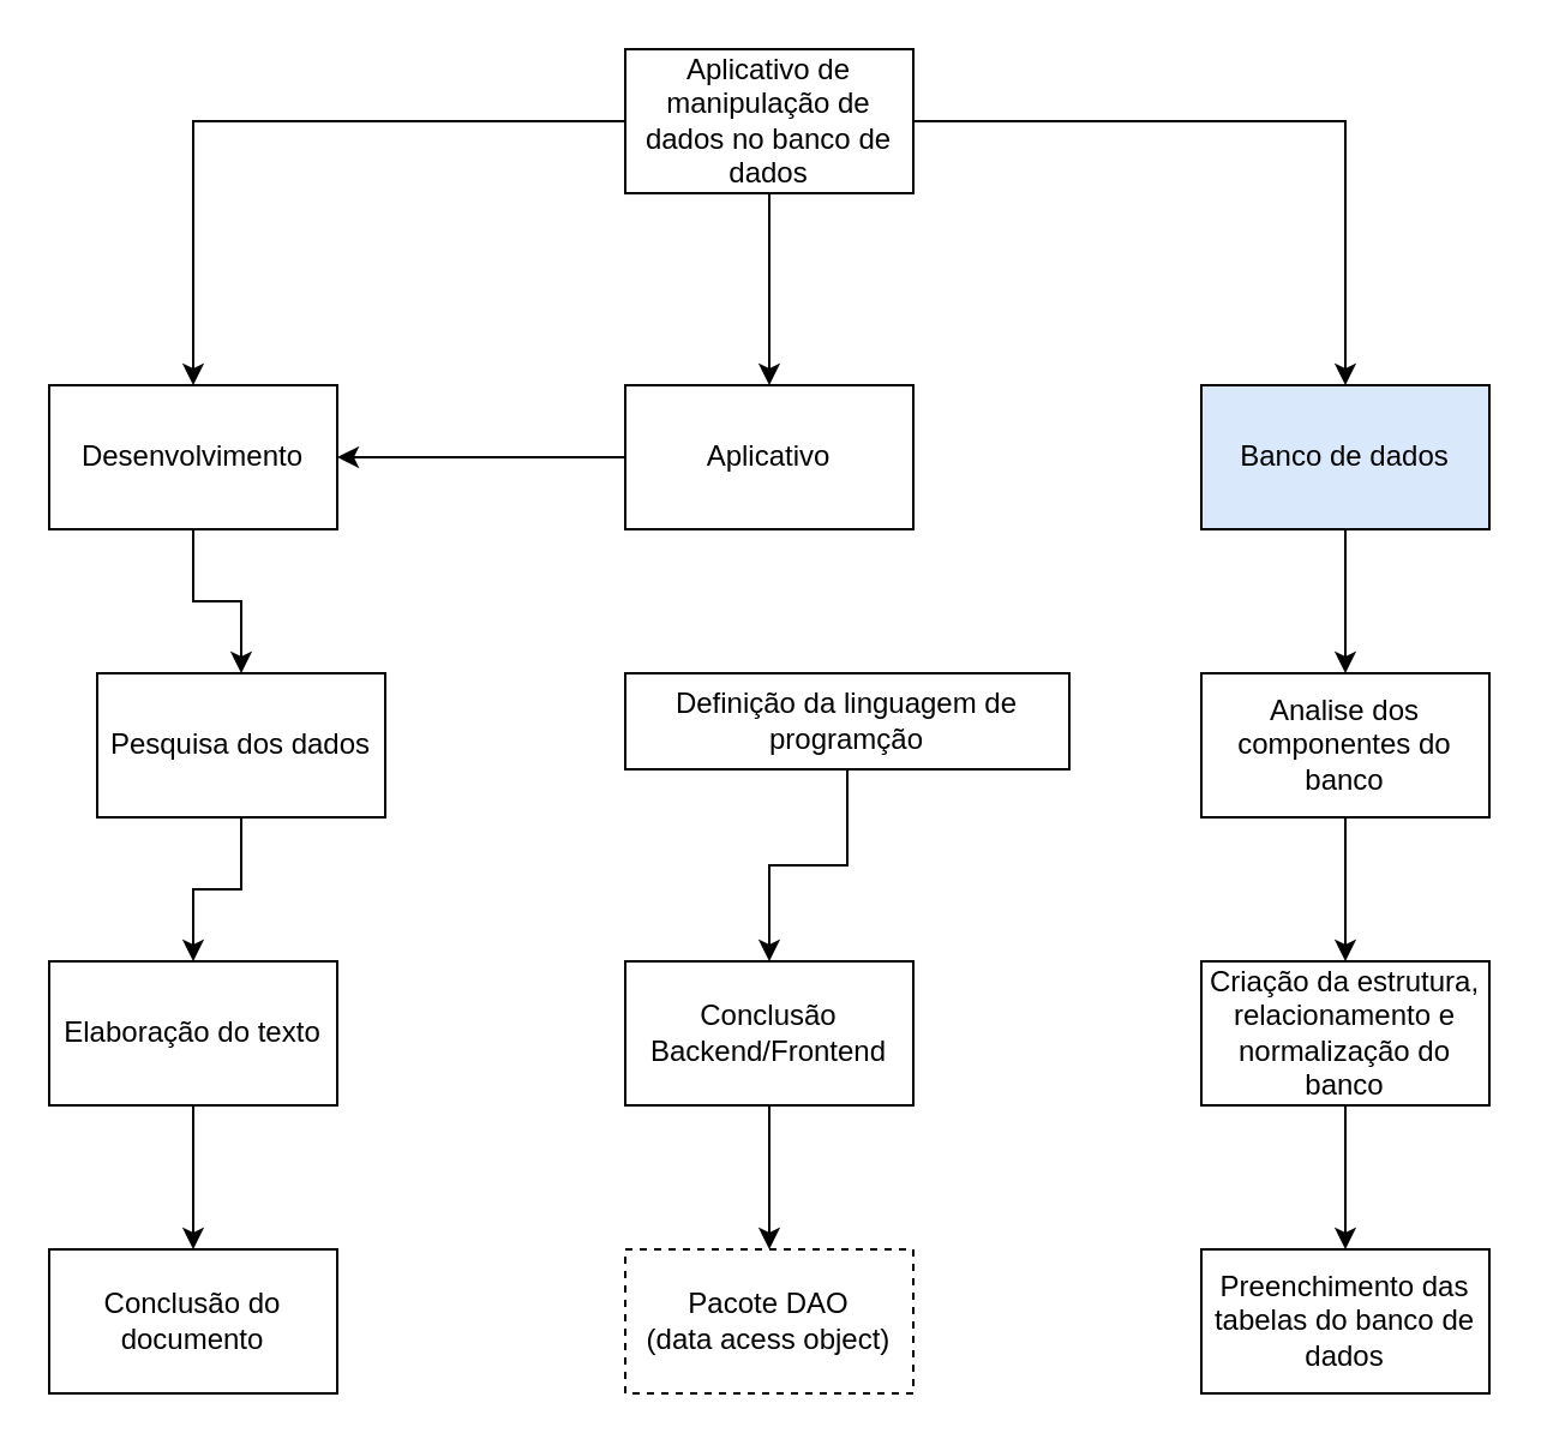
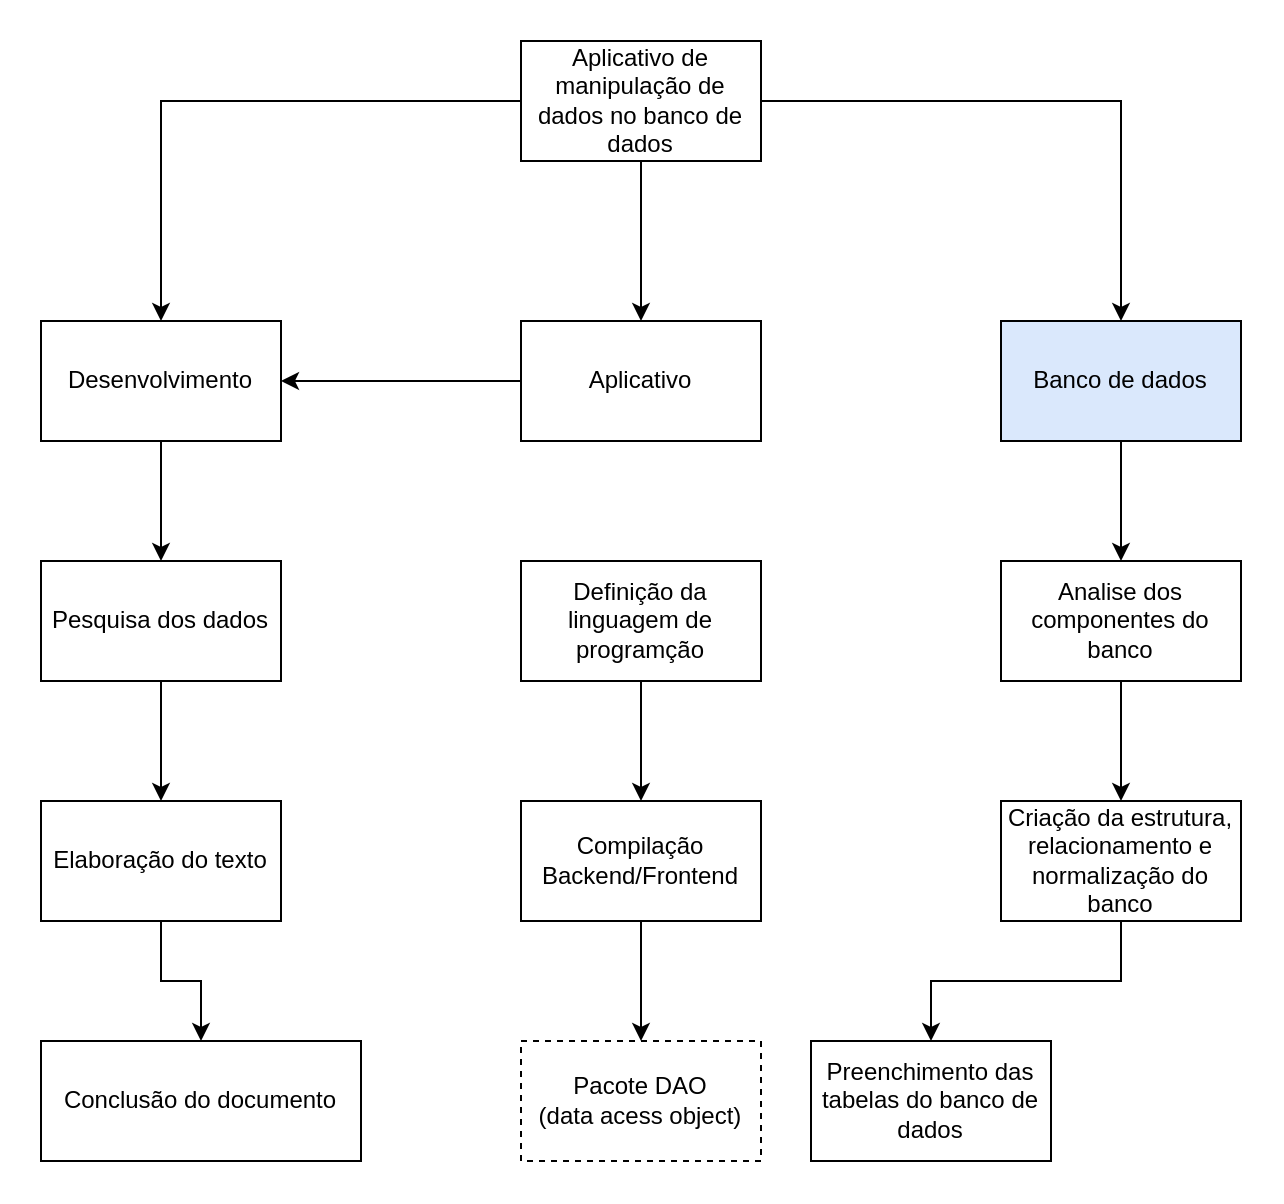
- <mxCell id="18" value="Definição da linguagem de programção" style="rounded=0;whiteSpace=wrap;html=1;" vertex="1" parent="1"><mxGeometry x="260" y="280" width="185" height="40" as="geometry" /></mxCell>
+ <mxCell id="18" value="Definição da linguagem de programção" style="rounded=0;whiteSpace=wrap;html=1;" vertex="1" parent="1"><mxGeometry x="260" y="280" width="120" height="60" as="geometry" /></mxCell>
- <mxCell id="13" value="Pesquisa dos dados" style="rounded=0;whiteSpace=wrap;html=1;" vertex="1" parent="1"><mxGeometry x="40" y="280" width="120" height="60" as="geometry" /></mxCell>
+ <mxCell id="13" value="Pesquisa dos dados" style="rounded=0;whiteSpace=wrap;html=1;" vertex="1" parent="1"><mxGeometry x="20" y="280" width="120" height="60" as="geometry" /></mxCell>
- <mxCell id="20" value="Conclusão Backend/Frontend" style="rounded=0;whiteSpace=wrap;html=1;" vertex="1" parent="1"><mxGeometry x="260" y="400" width="120" height="60" as="geometry" /></mxCell>
+ <mxCell id="20" value="Compilação Backend/Frontend" style="rounded=0;whiteSpace=wrap;html=1;" vertex="1" parent="1"><mxGeometry x="260" y="400" width="120" height="60" as="geometry" /></mxCell>
- <mxCell id="16" value="Conclusão do documento" style="rounded=0;whiteSpace=wrap;html=1;" vertex="1" parent="1"><mxGeometry x="20" y="520" width="120" height="60" as="geometry" /></mxCell>
+ <mxCell id="16" value="Conclusão do documento" style="rounded=0;whiteSpace=wrap;html=1;" vertex="1" parent="1"><mxGeometry x="20" y="520" width="160" height="60" as="geometry" /></mxCell>
- <mxCell id="26" value="Preenchimento das tabelas do banco de dados" style="rounded=0;whiteSpace=wrap;html=1;" vertex="1" parent="1"><mxGeometry x="500" y="520" width="120" height="60" as="geometry" /></mxCell>
+ <mxCell id="26" value="Preenchimento das tabelas do banco de dados" style="rounded=0;whiteSpace=wrap;html=1;" vertex="1" parent="1"><mxGeometry x="405" y="520" width="120" height="60" as="geometry" /></mxCell>
